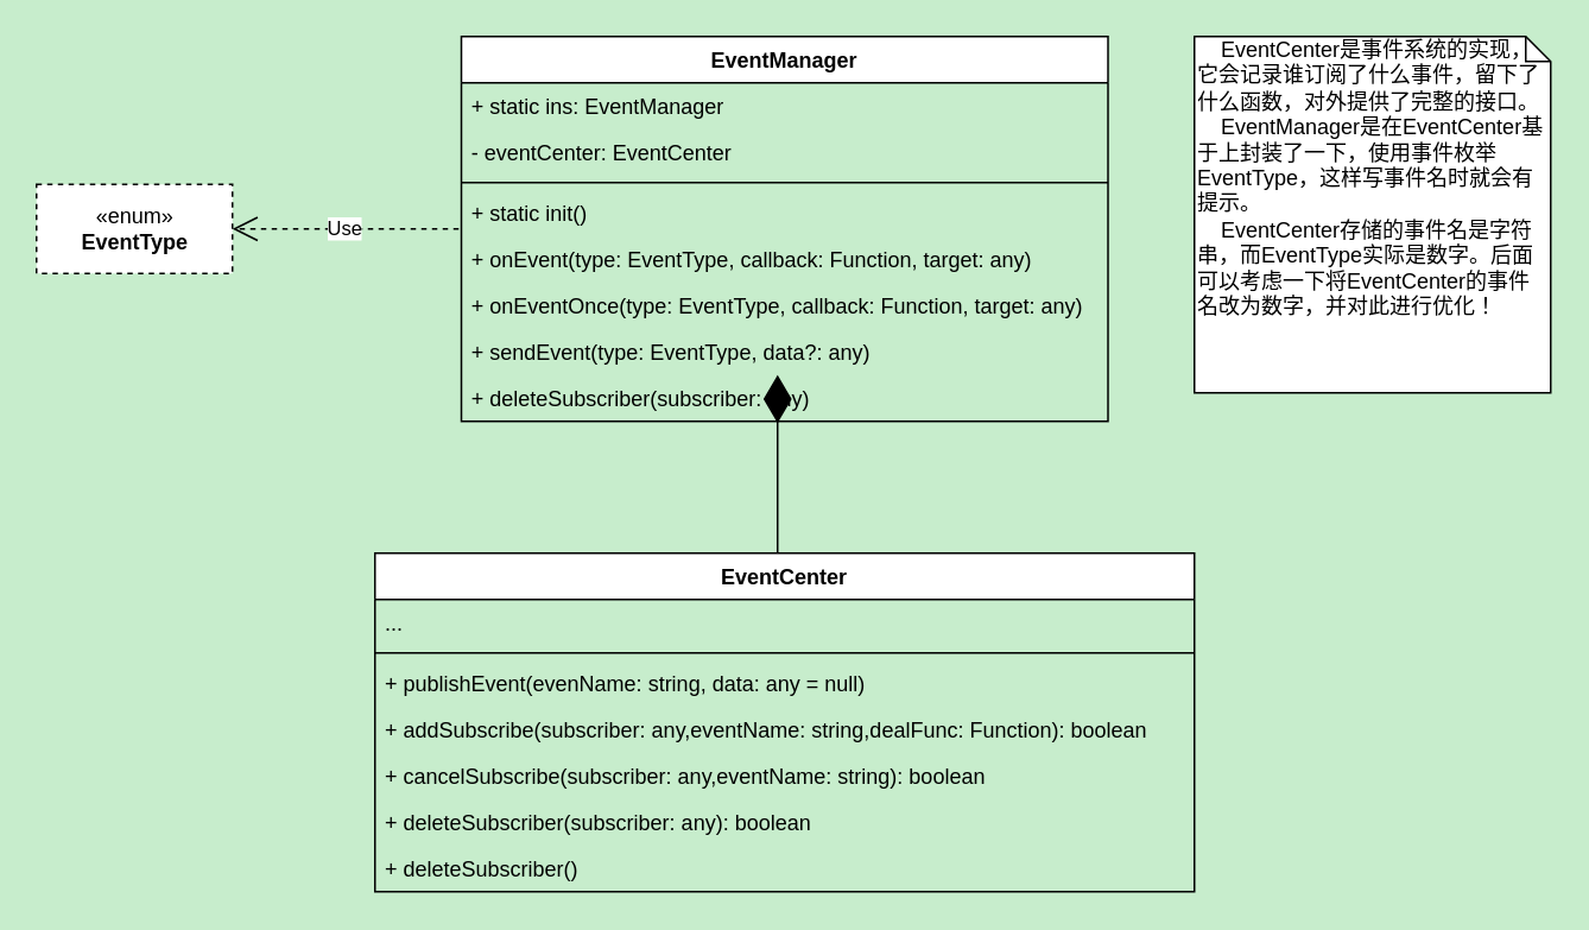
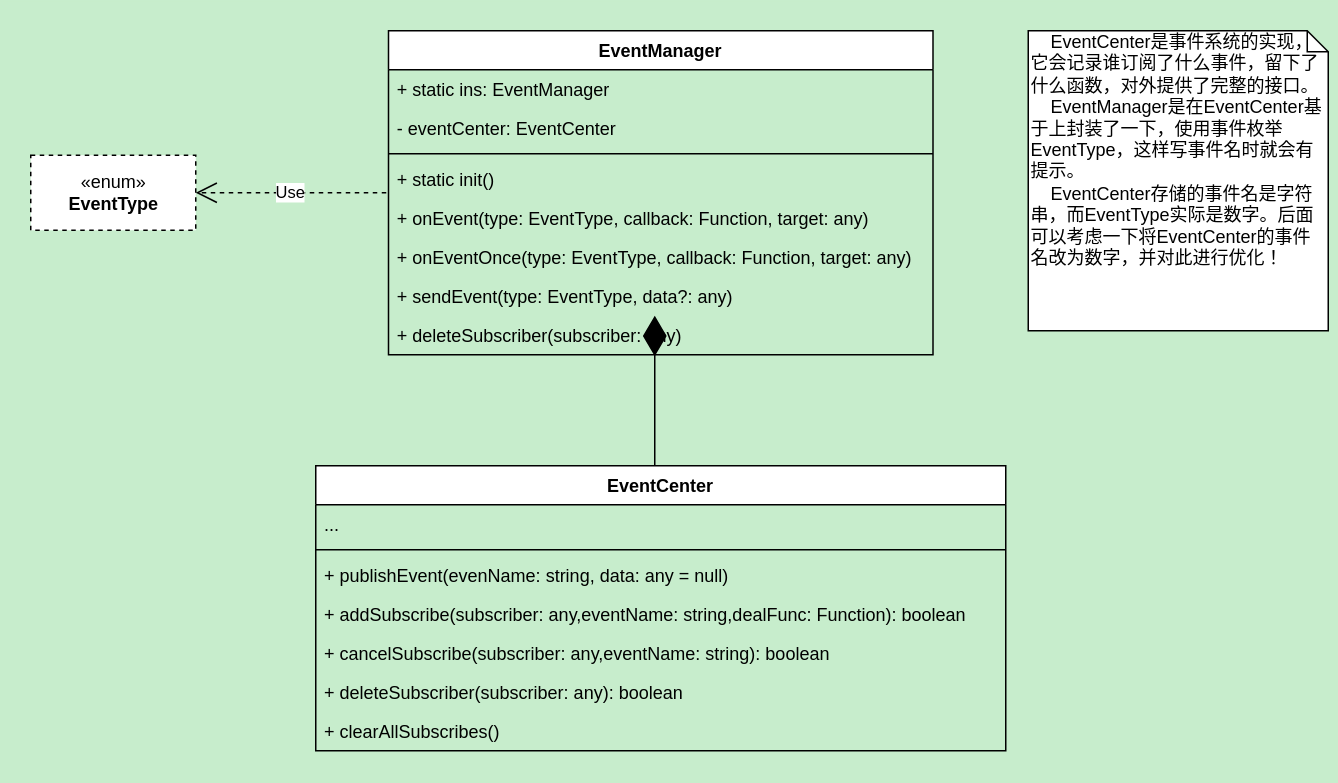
- <mxCell id="20" value="&amp;nbsp; &amp;nbsp; EventCenter是事件系统的实现，它会记录谁订阅了什么事件，留下了什么函数，对外提供了完整的接口。&lt;br&gt;&amp;nbsp; &amp;nbsp; EventManager是在EventCenter基于上封装了一下，使用事件枚举EventType，这样写事件名时就会有提示。&lt;br&gt;&amp;nbsp; &amp;nbsp; EventCenter存储的事件名是字符串，而EventType实际是数字。后面 可以考虑一下将EventCenter的事件名改为数字，并对此进行优化！" style="shape=note;whiteSpace=wrap;html=1;size=14;verticalAlign=top;align=left;spacingTop=-6;" vertex="1" parent="1"><mxGeometry x="670" y="20" width="200" height="200" as="geometry" /></mxCell>
+ <mxCell id="20" value="&amp;nbsp; &amp;nbsp; EventCenter是事件系统的实现，它会记录谁订阅了什么事件，留下了什么函数，对外提供了完整的接口。&lt;br&gt;&amp;nbsp; &amp;nbsp; EventManager是在EventCenter基于上封装了一下，使用事件枚举EventType，这样写事件名时就会有提示。&lt;br&gt;&amp;nbsp; &amp;nbsp; EventCenter存储的事件名是字符串，而EventType实际是数字。后面 可以考虑一下将EventCenter的事件名改为数字，并对此进行优化！" style="shape=note;whiteSpace=wrap;html=1;size=14;verticalAlign=top;align=left;spacingTop=-6;" vertex="1" parent="1"><mxGeometry x="685" y="20" width="200" height="200" as="geometry" /></mxCell>
- <mxCell id="9" value="+ deleteSubscriber()" style="text;strokeColor=none;fillColor=none;align=left;verticalAlign=top;spacingLeft=4;spacingRight=4;overflow=hidden;rotatable=0;points=[[0,0.5],[1,0.5]];portConstraint=eastwest;" vertex="1" parent="2"><mxGeometry y="164" width="460" height="26" as="geometry" /></mxCell>
+ <mxCell id="9" value="+ clearAllSubscribes()" style="text;strokeColor=none;fillColor=none;align=left;verticalAlign=top;spacingLeft=4;spacingRight=4;overflow=hidden;rotatable=0;points=[[0,0.5],[1,0.5]];portConstraint=eastwest;" vertex="1" parent="2"><mxGeometry y="164" width="460" height="26" as="geometry" /></mxCell>
